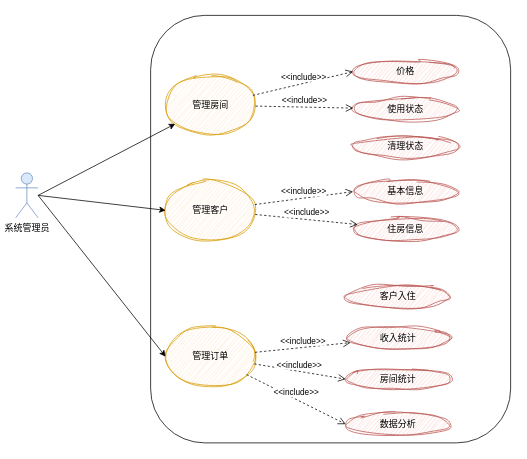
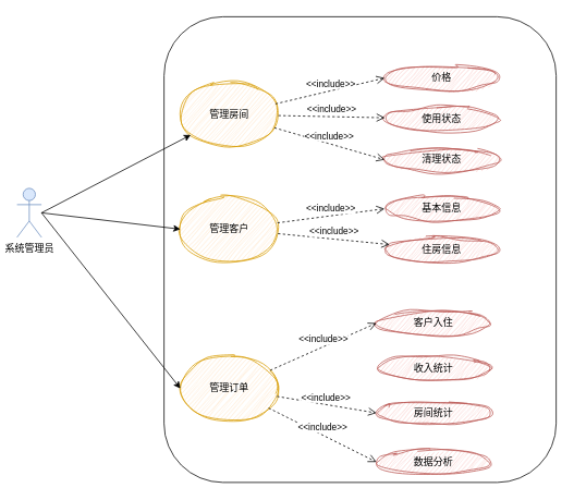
+ <mxCell id="12" value="&amp;lt;&amp;lt;include&amp;gt;&amp;gt;" style="html=1;verticalAlign=bottom;endArrow=open;dashed=1;endSize=8;curved=0;rounded=0;entryX=0;entryY=0.5;entryDx=0;entryDy=0;" edge="1" parent="1" source="4" target="9"><mxGeometry relative="1" as="geometry"><mxPoint x="420" y="140" as="sourcePoint" /><mxPoint x="420" y="140" as="targetPoint" /></mxGeometry></mxCell>
- <mxCell id="24" value="&amp;lt;&amp;lt;include&amp;gt;&amp;gt;" style="html=1;verticalAlign=bottom;endArrow=open;dashed=1;endSize=8;curved=0;rounded=0;" edge="1" parent="1" source="6" target="21"><mxGeometry relative="1" as="geometry"><mxPoint x="420" y="475" as="sourcePoint" /><mxPoint x="420" y="475" as="targetPoint" /></mxGeometry></mxCell>
+ <mxCell id="24" value="&amp;lt;&amp;lt;include&amp;gt;&amp;gt;" style="html=1;verticalAlign=bottom;endArrow=open;dashed=1;endSize=8;curved=0;rounded=0;entryX=0;entryY=0.5;entryDx=0;entryDy=0;" edge="1" parent="1" source="6" target="20"><mxGeometry relative="1" as="geometry"><mxPoint x="420" y="475" as="sourcePoint" /><mxPoint x="420" y="475" as="targetPoint" /></mxGeometry></mxCell>
